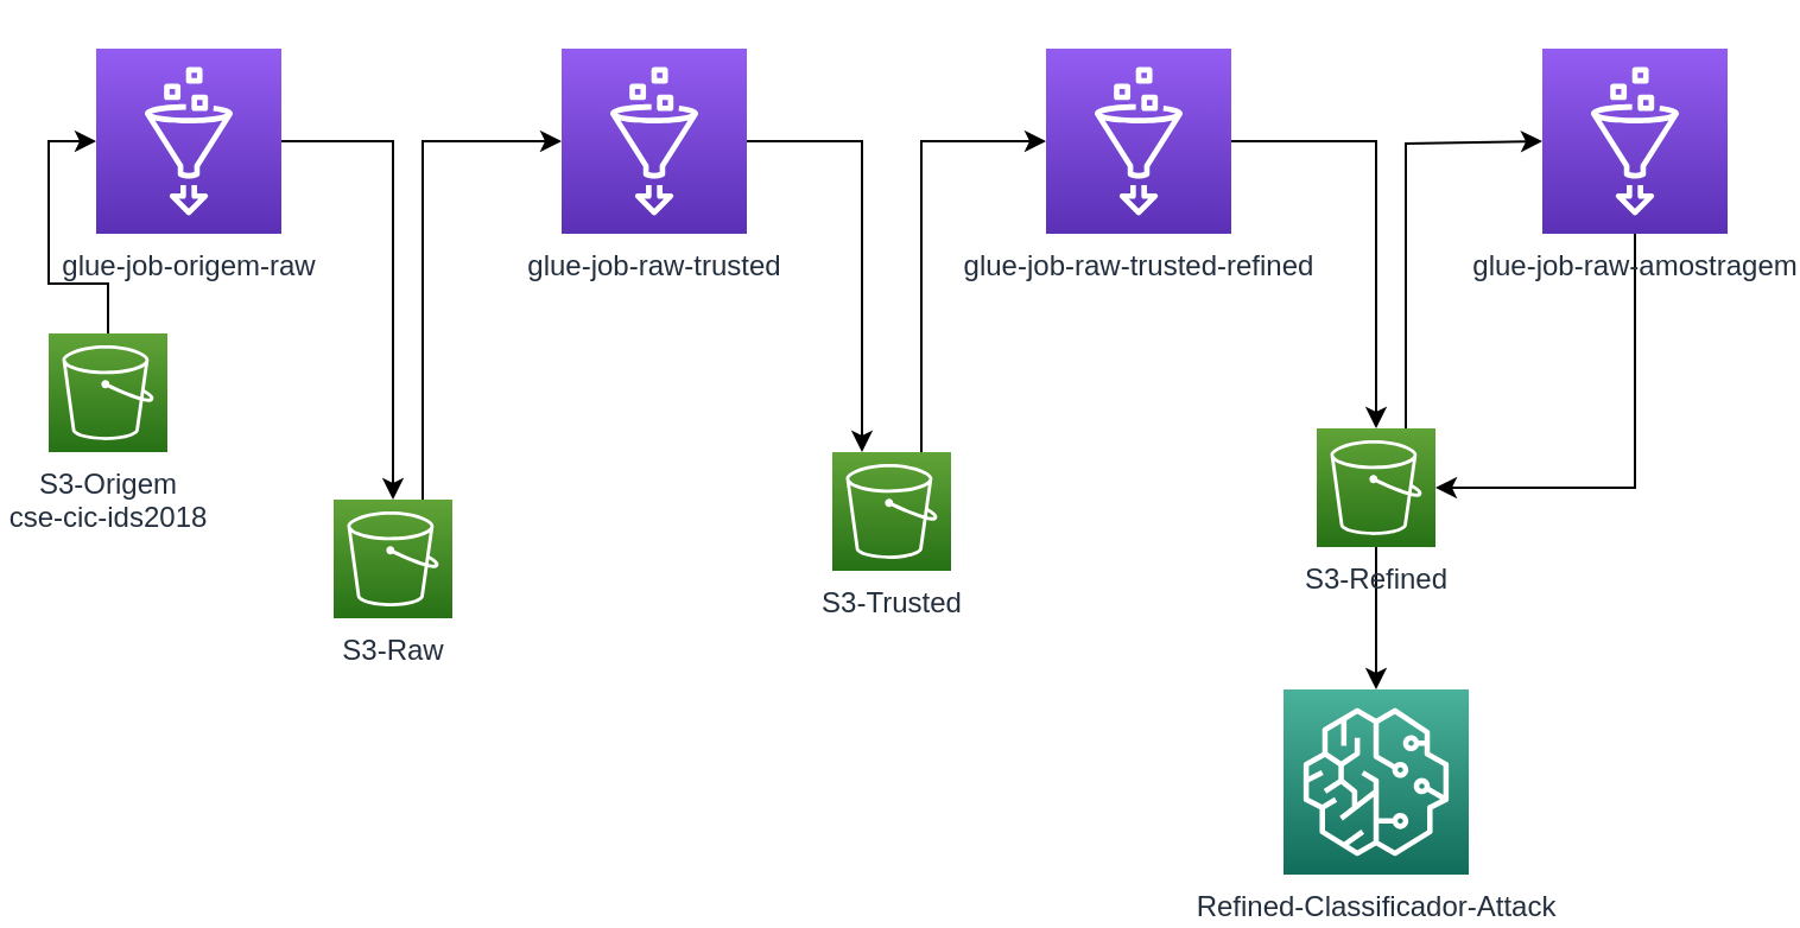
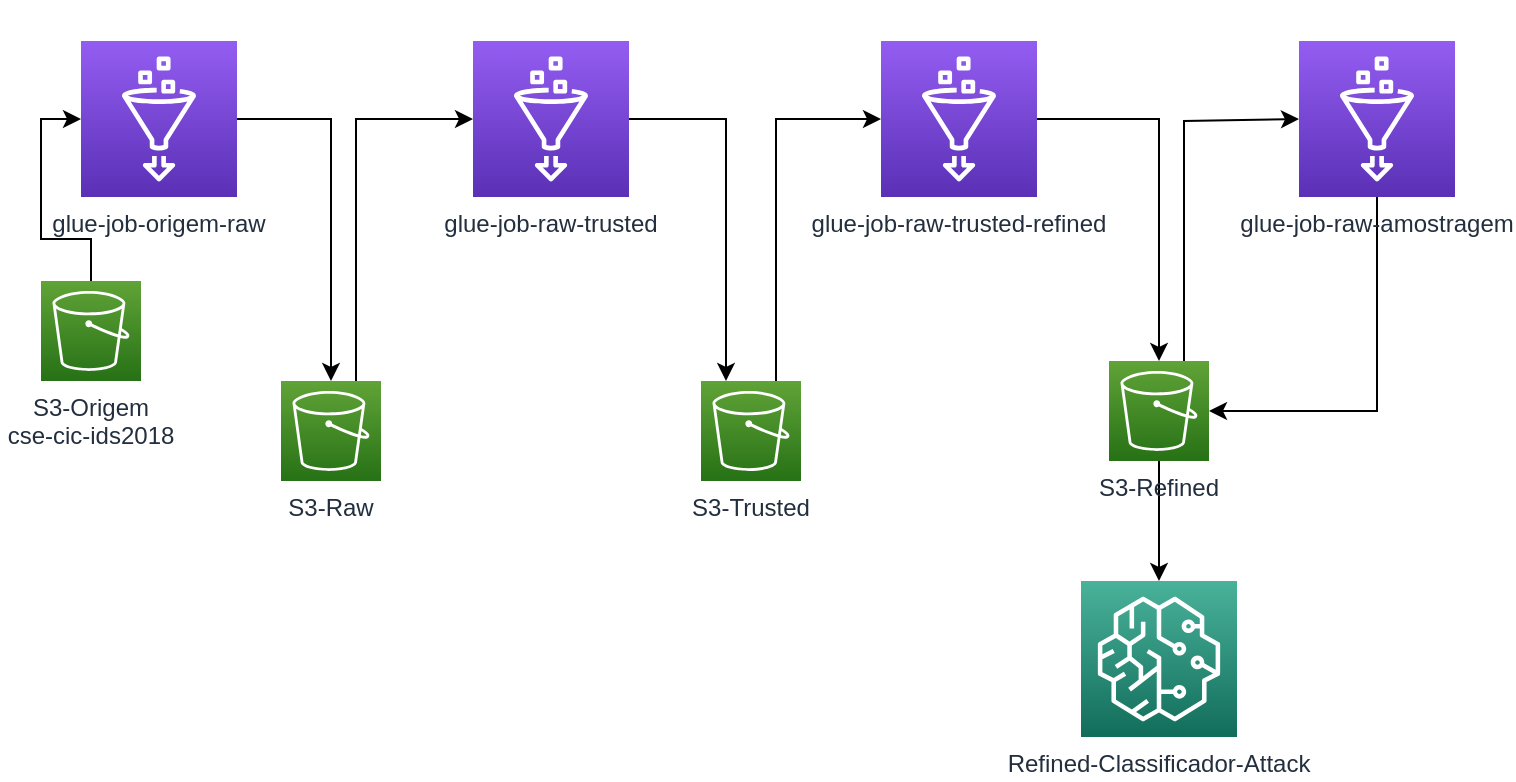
- <mxCell id="5" value="S3-Raw" style="sketch=0;points=[[0,0,0],[0.25,0,0],[0.5,0,0],[0.75,0,0],[1,0,0],[0,1,0],[0.25,1,0],[0.5,1,0],[0.75,1,0],[1,1,0],[0,0.25,0],[0,0.5,0],[0,0.75,0],[1,0.25,0],[1,0.5,0],[1,0.75,0]];outlineConnect=0;fontColor=#232F3E;gradientColor=#60A337;gradientDirection=north;fillColor=#277116;strokeColor=#ffffff;dashed=0;verticalLabelPosition=bottom;verticalAlign=top;align=center;html=1;fontSize=12;fontStyle=0;aspect=fixed;shape=mxgraph.aws4.resourceIcon;resIcon=mxgraph.aws4.s3;" parent="1" vertex="1"><mxGeometry x="140" y="210" width="50" height="50" as="geometry" /></mxCell>
+ <mxCell id="5" value="S3-Raw" style="sketch=0;points=[[0,0,0],[0.25,0,0],[0.5,0,0],[0.75,0,0],[1,0,0],[0,1,0],[0.25,1,0],[0.5,1,0],[0.75,1,0],[1,1,0],[0,0.25,0],[0,0.5,0],[0,0.75,0],[1,0.25,0],[1,0.5,0],[1,0.75,0]];outlineConnect=0;fontColor=#232F3E;gradientColor=#60A337;gradientDirection=north;fillColor=#277116;strokeColor=#ffffff;dashed=0;verticalLabelPosition=bottom;verticalAlign=top;align=center;html=1;fontSize=12;fontStyle=0;aspect=fixed;shape=mxgraph.aws4.resourceIcon;resIcon=mxgraph.aws4.s3;" parent="1" vertex="1"><mxGeometry x="140" y="190" width="50" height="50" as="geometry" /></mxCell>
